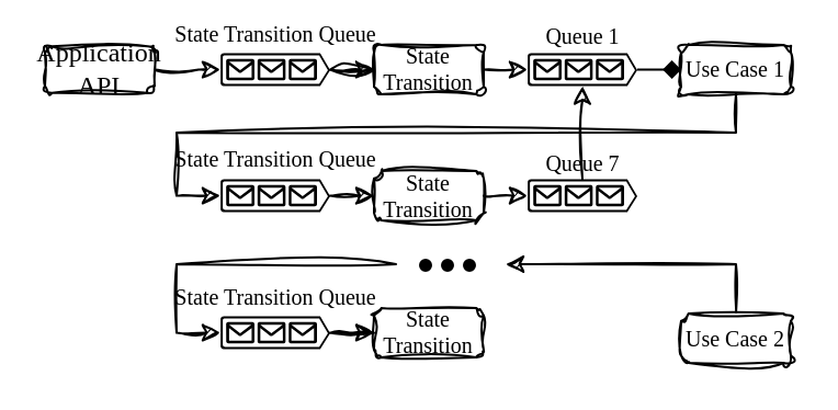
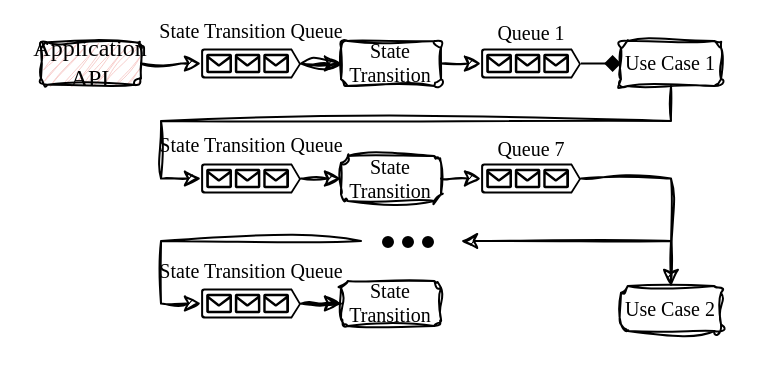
- <mxCell id="15" value="Application API" style="rounded=1;whiteSpace=wrap;html=1;sketch=1;curveFitting=1;jiggle=2;fontFamily=Just Another Hand;fontSource=https%3A%2F%2Ffonts.googleapis.com%2Fcss%3Ffamily%3DJust%2BAnother%2BHand;" vertex="1" parent="1"><mxGeometry x="20" y="20.63" width="50" height="21.25" as="geometry" /></mxCell>
+ <mxCell id="15" value="Application API" style="rounded=1;whiteSpace=wrap;html=1;sketch=1;curveFitting=1;jiggle=2;fontFamily=Just Another Hand;fontSource=https%3A%2F%2Ffonts.googleapis.com%2Fcss%3Ffamily%3DJust%2BAnother%2BHand;fillColor=#f8cecc;" vertex="1" parent="1"><mxGeometry x="20" y="20.63" width="50" height="21.25" as="geometry" /></mxCell>
- <mxCell id="7" style="edgeStyle=orthogonalEdgeStyle;rounded=0;orthogonalLoop=1;jettySize=auto;html=1;sketch=1;curveFitting=1;jiggle=2;" edge="1" parent="1" source="8" target="6"><mxGeometry relative="1" as="geometry" /></mxCell>
+ <mxCell id="7" style="edgeStyle=orthogonalEdgeStyle;rounded=0;orthogonalLoop=1;jettySize=auto;html=1;sketch=1;curveFitting=1;jiggle=2;" edge="1" parent="1" source="8" target="12"><mxGeometry relative="1" as="geometry" /></mxCell>
